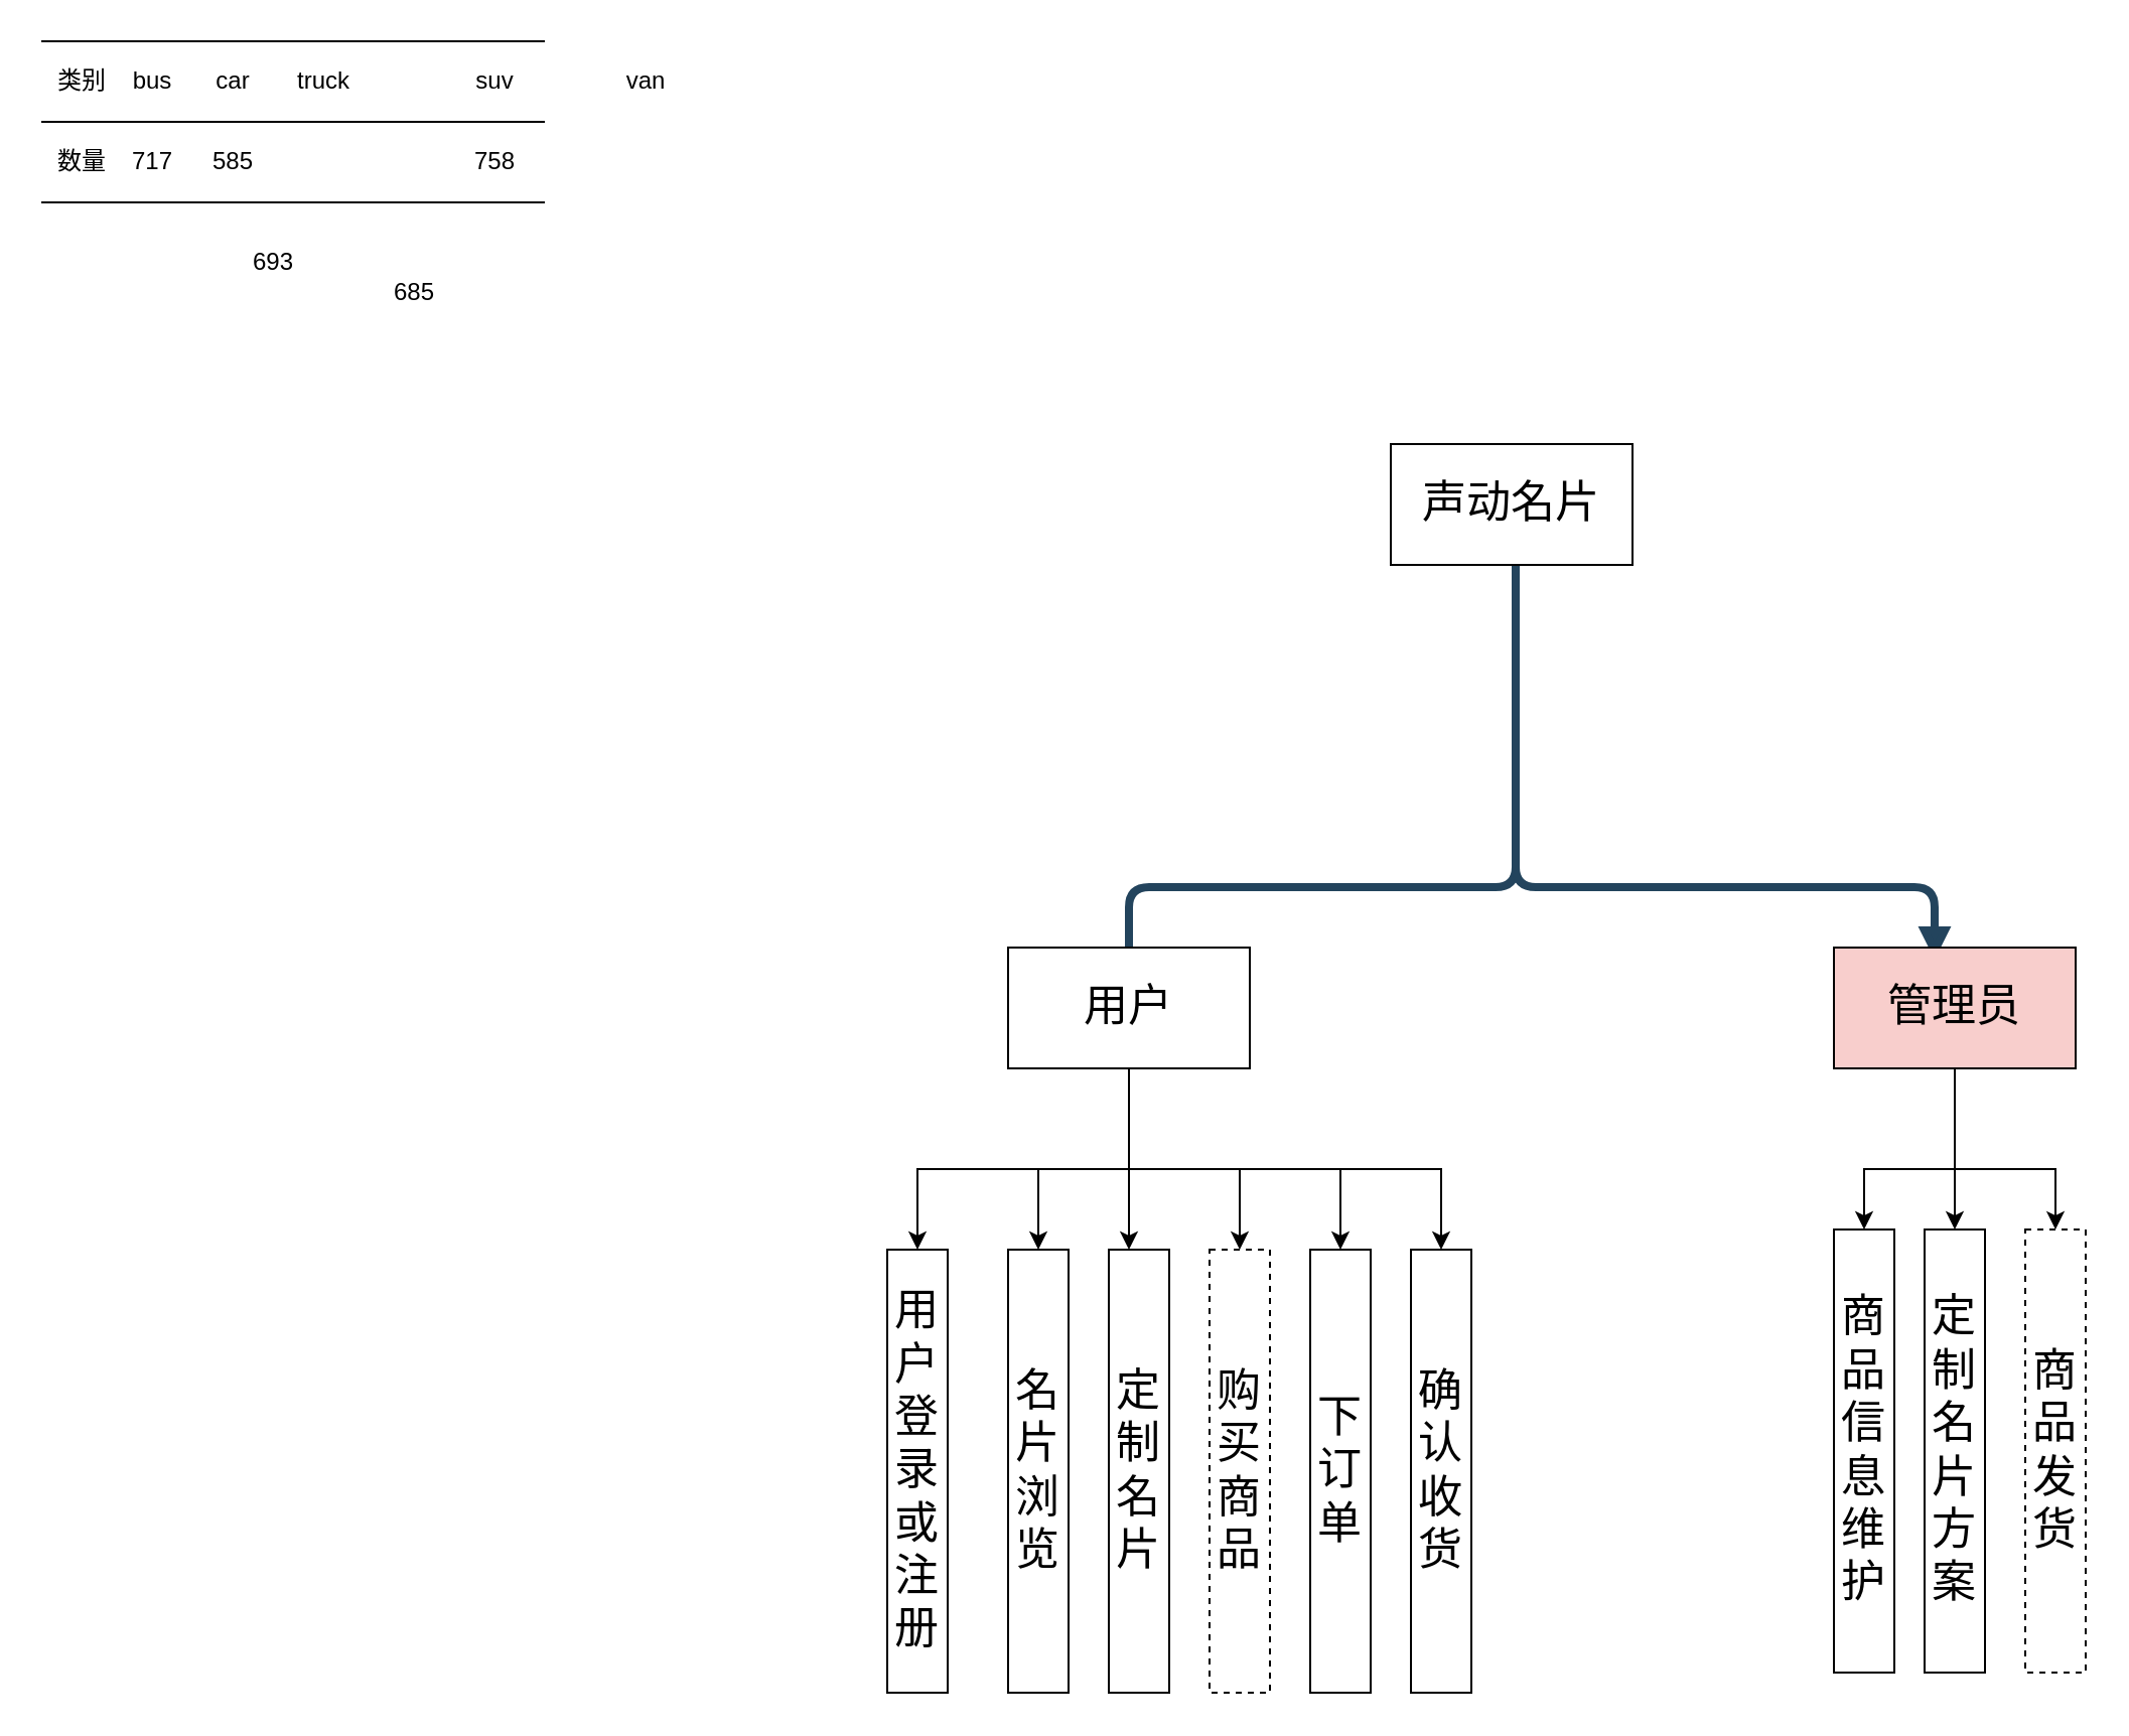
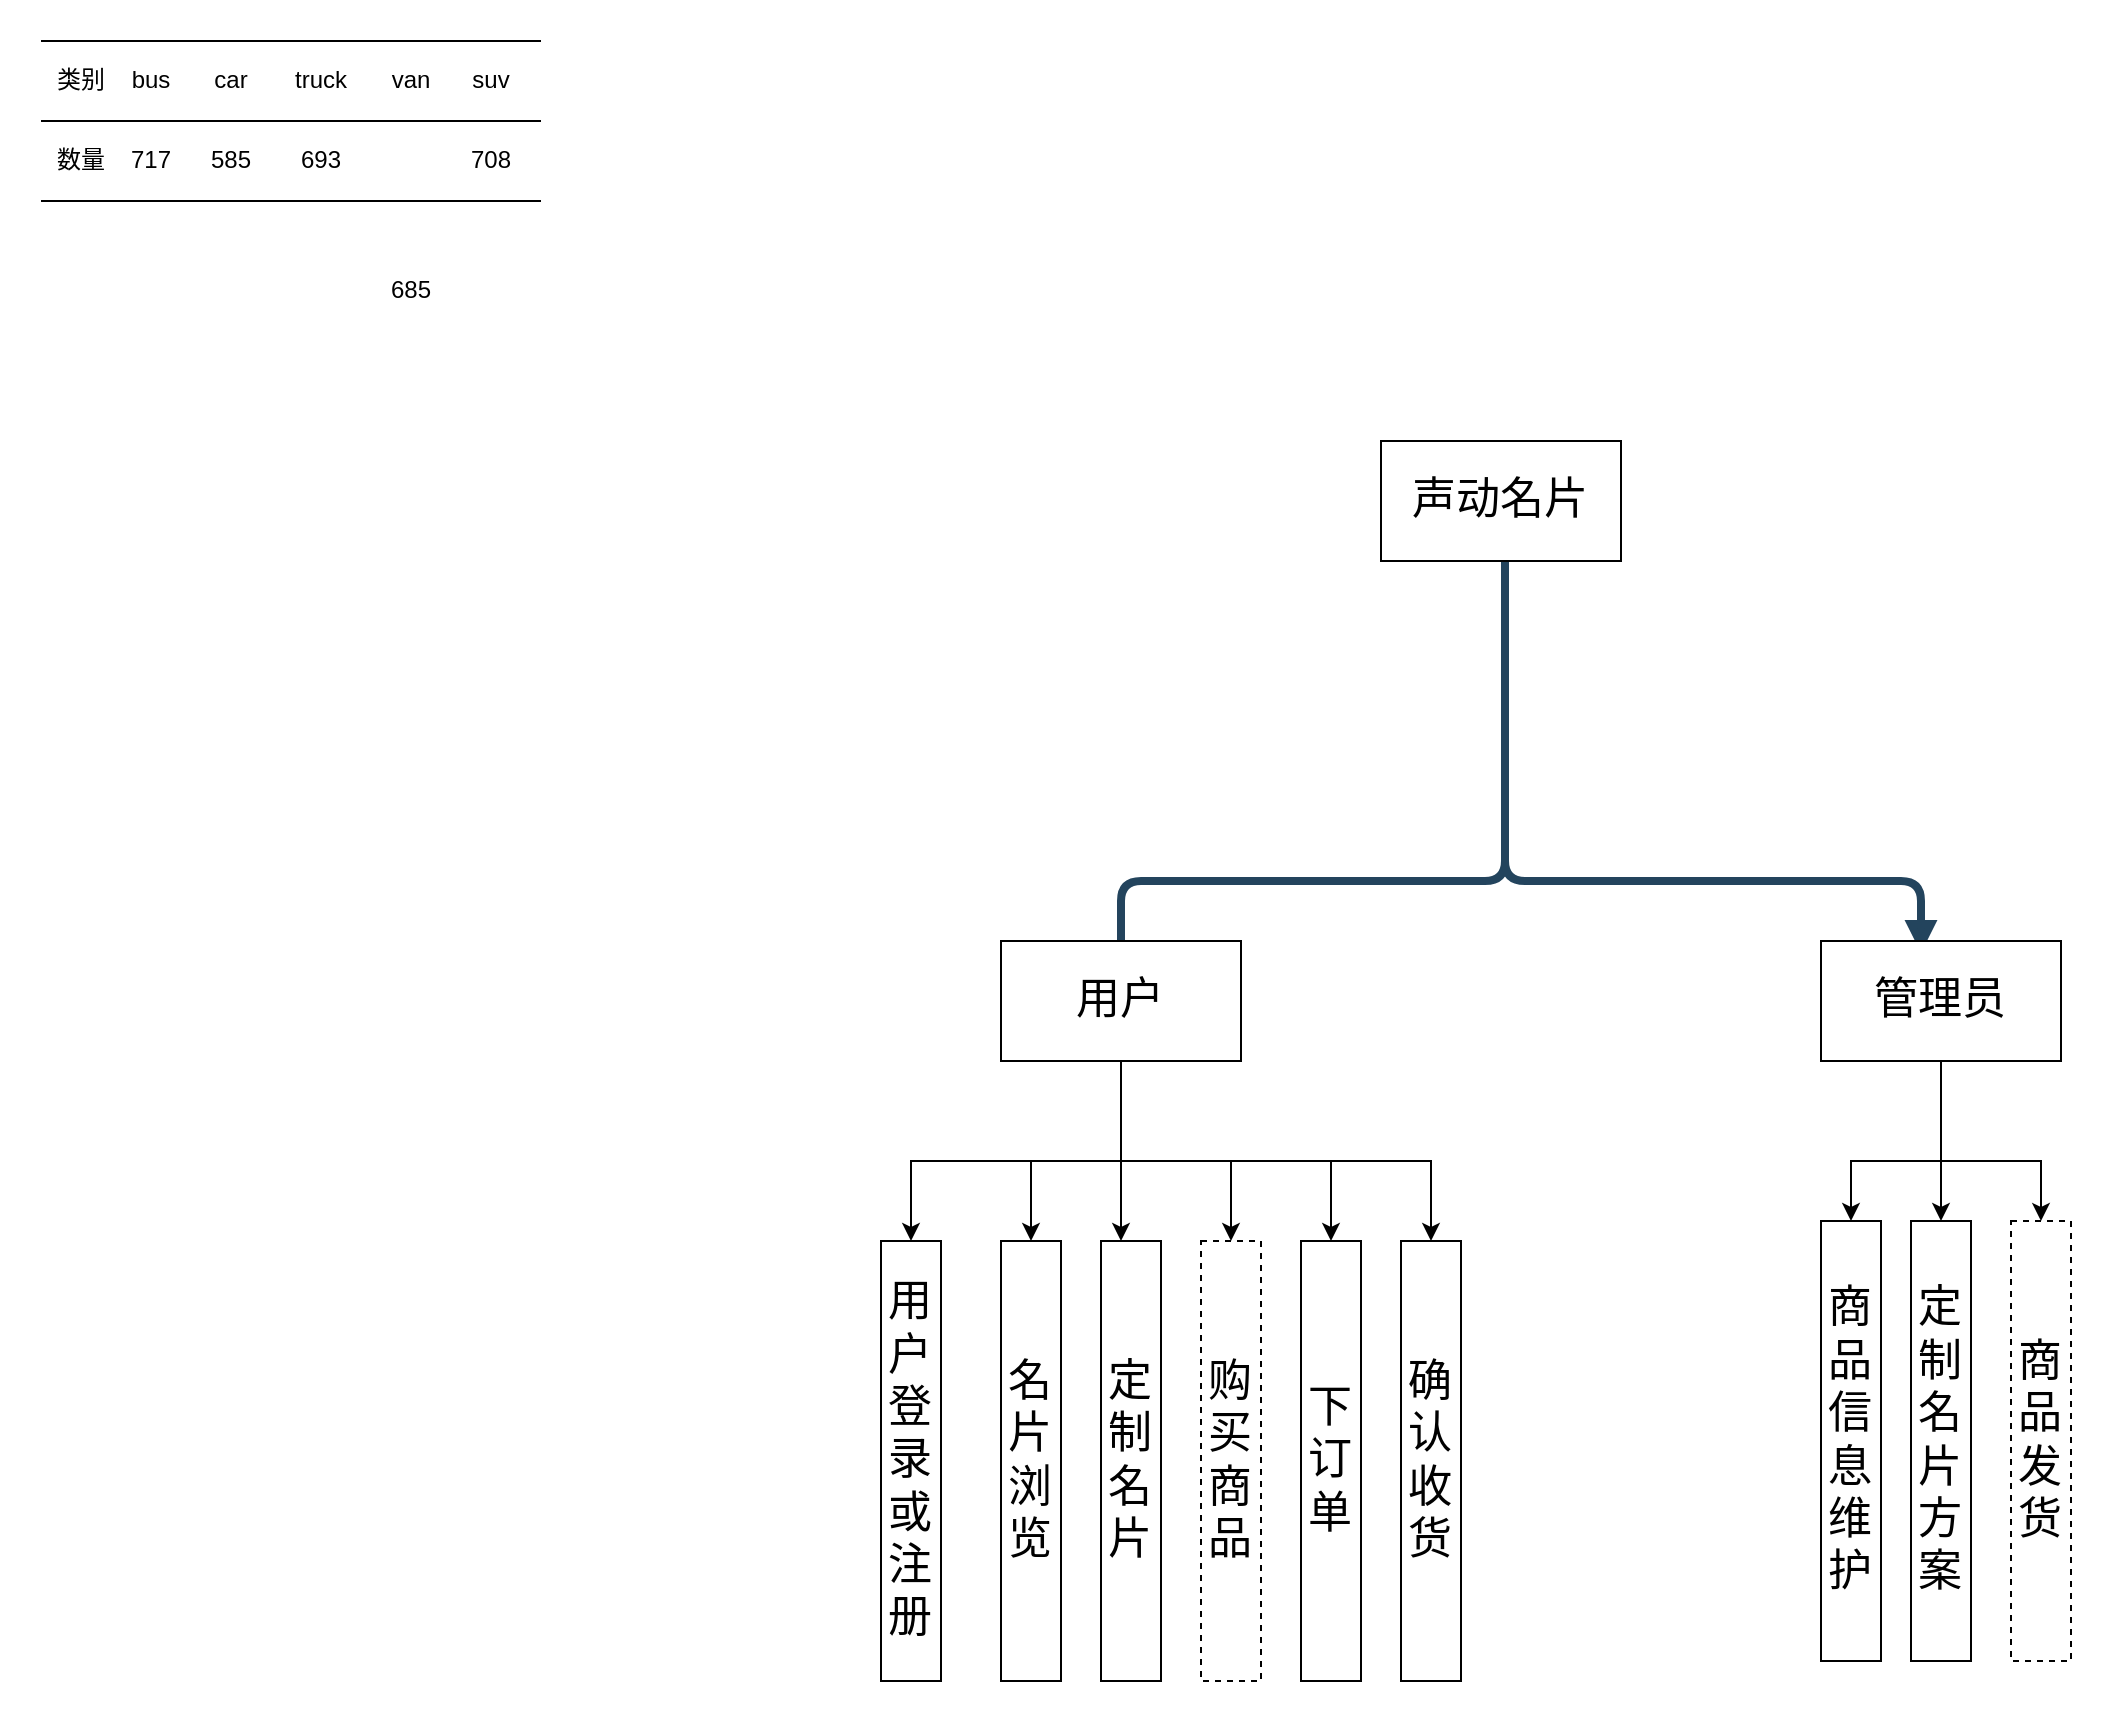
- <mxCell id="31" value="van" style="text;html=1;align=center;verticalAlign=middle;resizable=0;points=[];autosize=1;strokeColor=none;" vertex="1" parent="1"><mxGeometry x="305" y="30" width="30" height="20" as="geometry" /></mxCell>
+ <mxCell id="31" value="van" style="text;html=1;align=center;verticalAlign=middle;resizable=0;points=[];autosize=1;strokeColor=none;" vertex="1" parent="1"><mxGeometry x="190" y="30" width="30" height="20" as="geometry" /></mxCell>
- <mxCell id="37" value="758" style="text;html=1;align=center;verticalAlign=middle;resizable=0;points=[];autosize=1;strokeColor=none;" vertex="1" parent="1"><mxGeometry x="225" y="70" width="40" height="20" as="geometry" /></mxCell>
+ <mxCell id="37" value="708" style="text;html=1;align=center;verticalAlign=middle;resizable=0;points=[];autosize=1;strokeColor=none;" vertex="1" parent="1"><mxGeometry x="225" y="70" width="40" height="20" as="geometry" /></mxCell>
- <mxCell id="38" value="693" style="text;html=1;align=center;verticalAlign=middle;resizable=0;points=[];autosize=1;strokeColor=none;" vertex="1" parent="1"><mxGeometry x="115" y="120" width="40" height="20" as="geometry" /></mxCell>
+ <mxCell id="38" value="693" style="text;html=1;align=center;verticalAlign=middle;resizable=0;points=[];autosize=1;strokeColor=none;" vertex="1" parent="1"><mxGeometry x="140" y="70" width="40" height="20" as="geometry" /></mxCell>
- <mxCell id="5" value="&lt;font style=&quot;font-size: 22px&quot;&gt;管理员&lt;/font&gt;" style="whiteSpace=wrap;html=1;fillColor=#f8cecc;" parent="1" vertex="1"><mxGeometry x="910" y="470" width="120" height="60" as="geometry" /></mxCell>
+ <mxCell id="5" value="&lt;font style=&quot;font-size: 22px&quot;&gt;管理员&lt;/font&gt;" style="whiteSpace=wrap;html=1;" parent="1" vertex="1"><mxGeometry x="910" y="470" width="120" height="60" as="geometry" /></mxCell>
